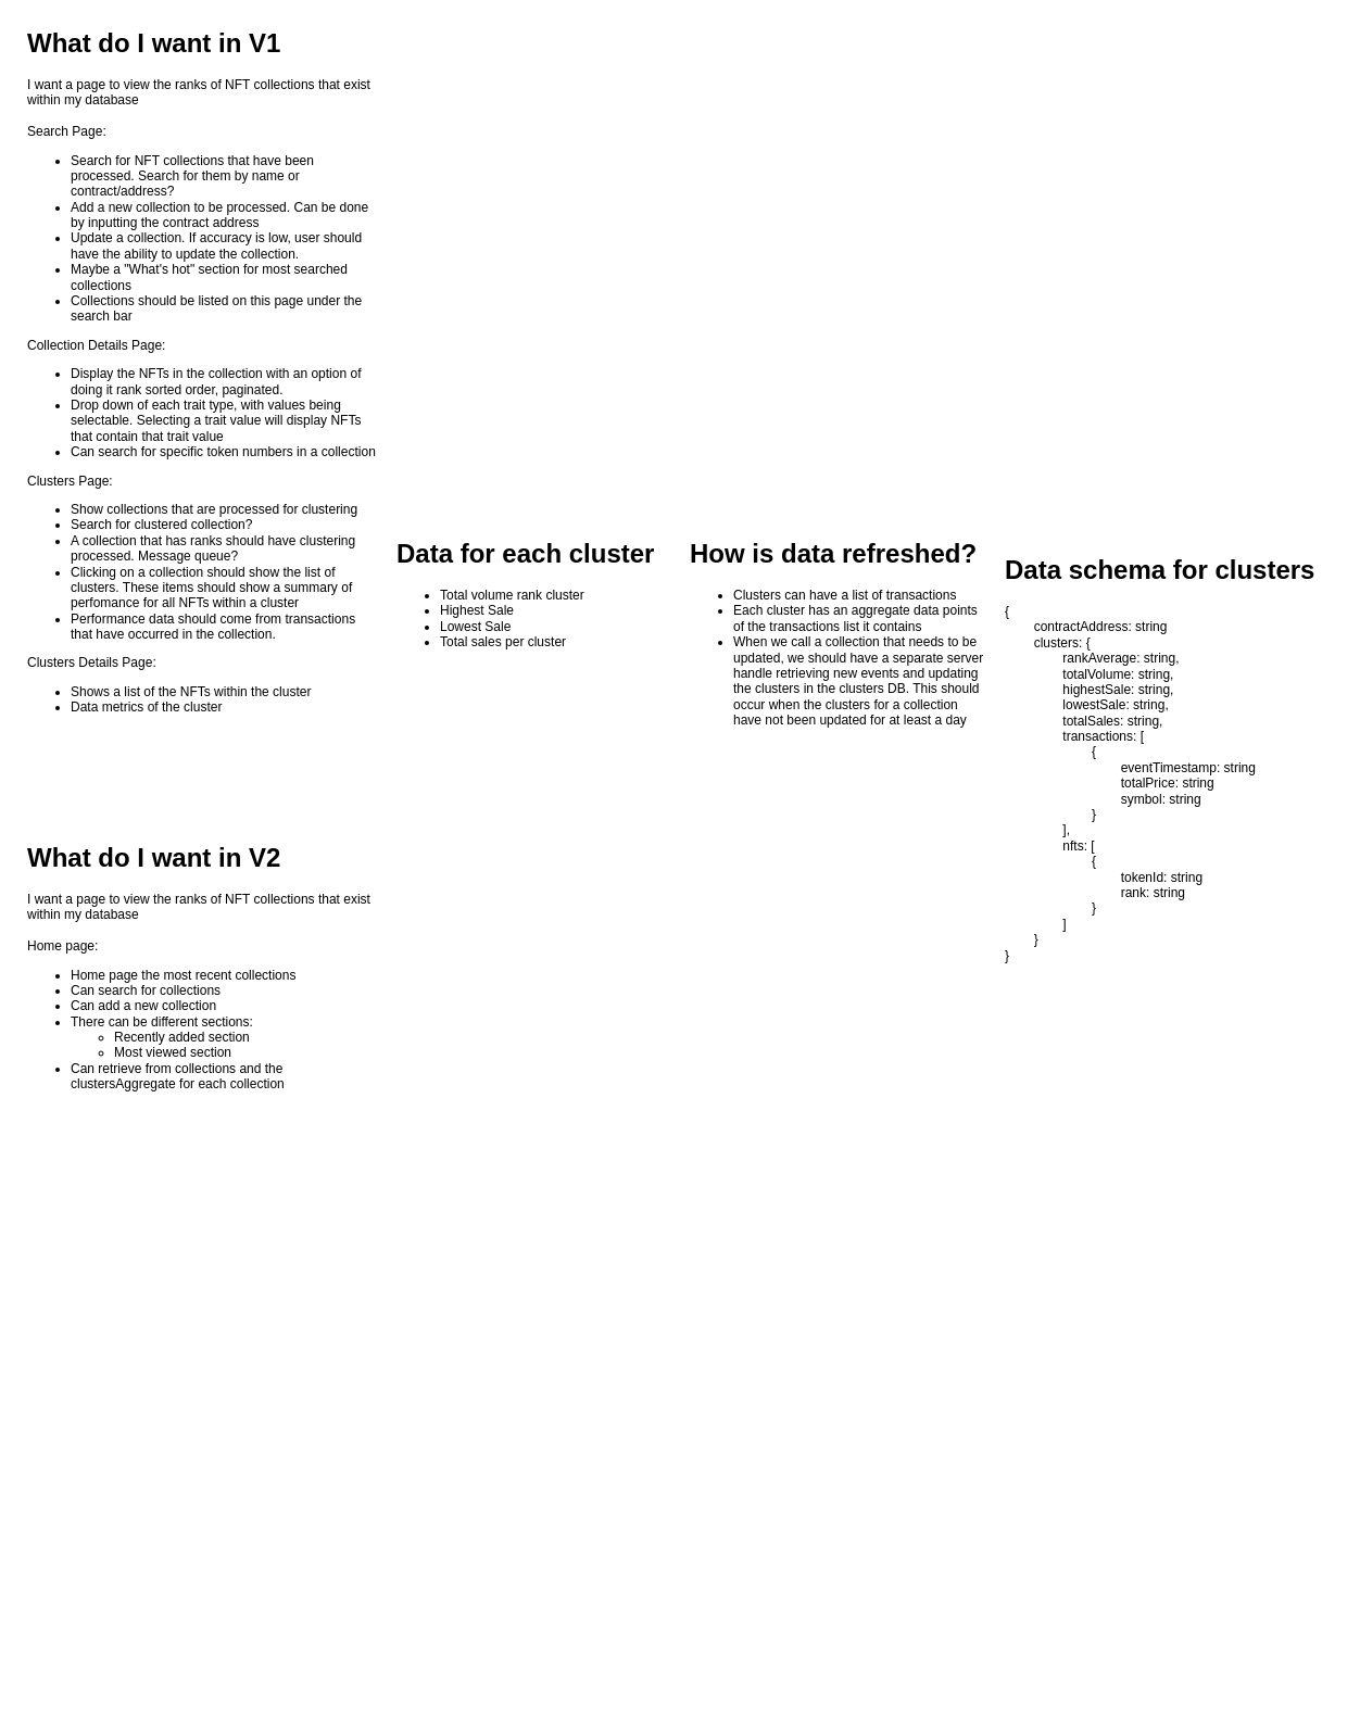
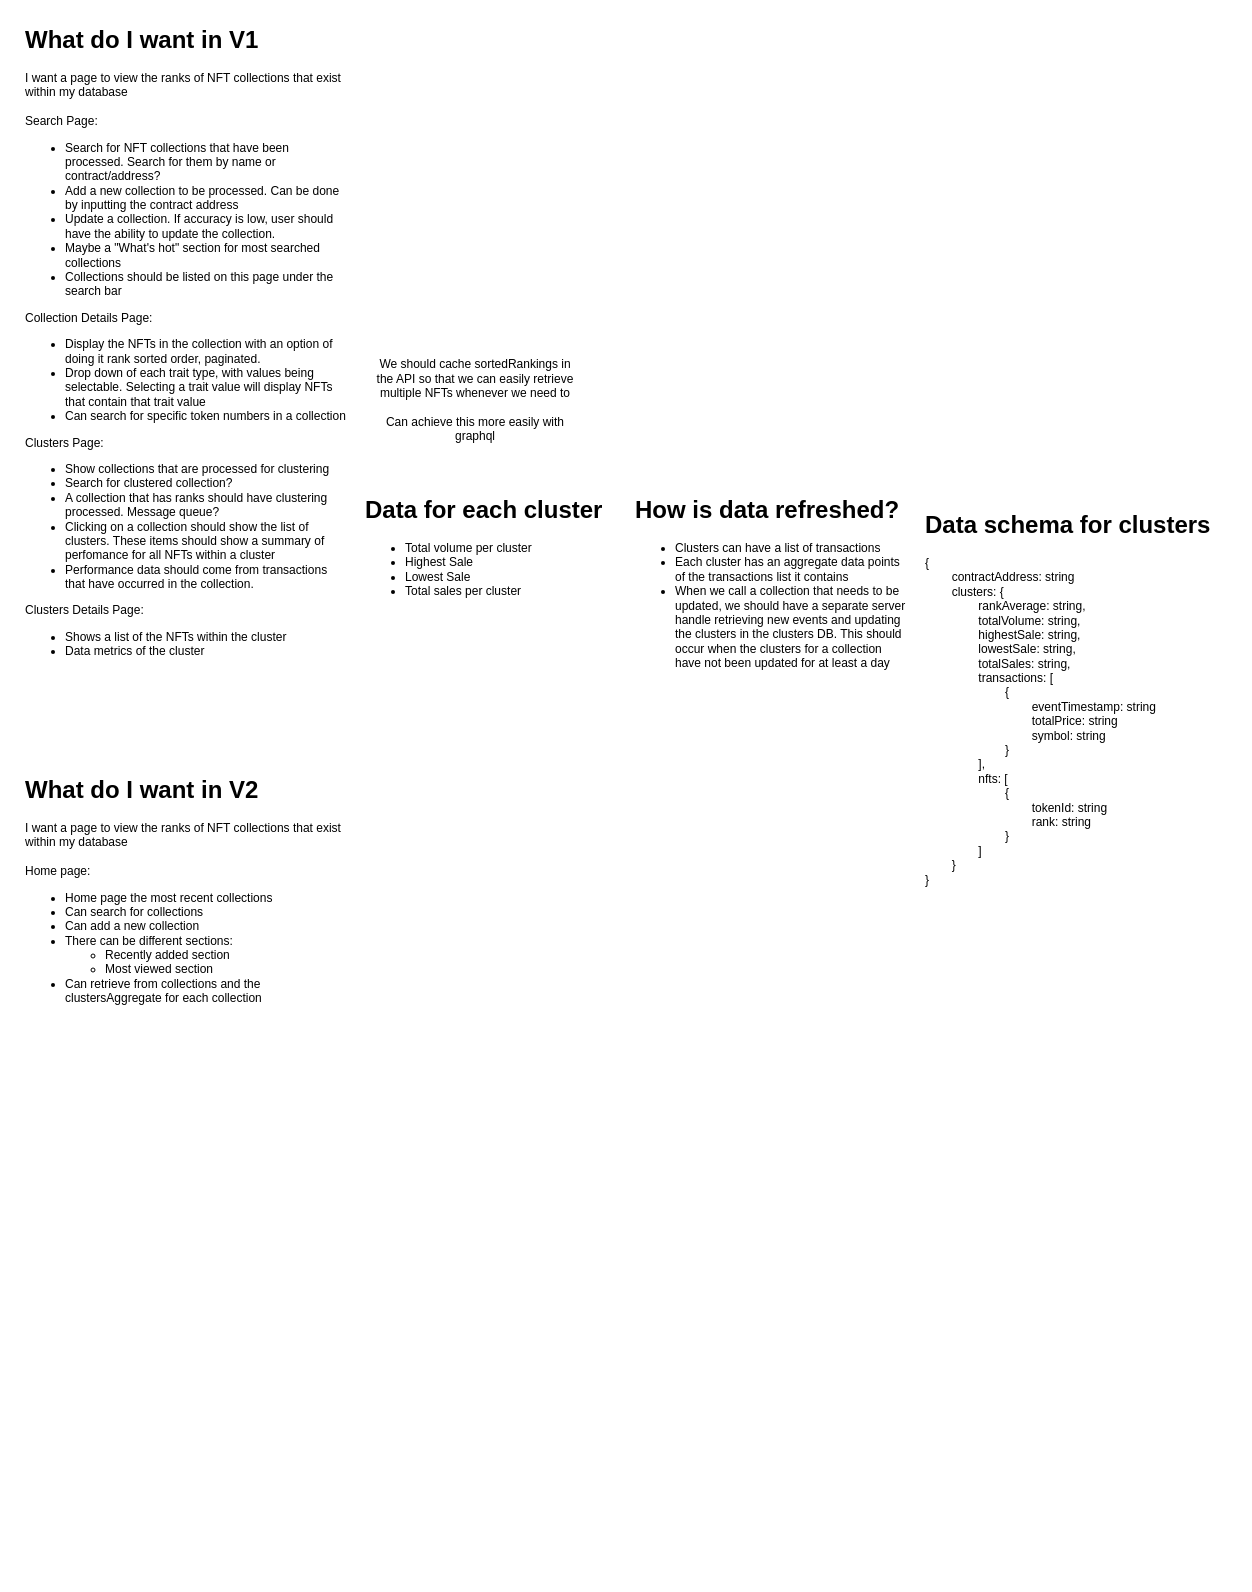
+ <mxCell id="3" value="We should cache sortedRankings in the API so that we can easily retrieve multiple NFTs whenever we need to&lt;br&gt;&lt;br&gt;Can achieve this more easily with graphql&lt;br&gt;" style="text;html=1;strokeColor=none;fillColor=none;align=center;verticalAlign=middle;whiteSpace=wrap;rounded=0;" parent="1" vertex="1"><mxGeometry x="370" y="350" width="210" height="100" as="geometry" /></mxCell>
- <mxCell id="4" value="&lt;h1&gt;&lt;span&gt;Data for each cluster&lt;/span&gt;&lt;/h1&gt;&lt;div&gt;&lt;ul&gt;&lt;li&gt;Total volume rank cluster&lt;/li&gt;&lt;li&gt;&lt;span&gt;Highest Sale&lt;/span&gt;&lt;/li&gt;&lt;li&gt;&lt;span&gt;Lowest Sale&lt;/span&gt;&lt;/li&gt;&lt;li&gt;&lt;span&gt;Total sales per cluster&lt;/span&gt;&lt;br&gt;&lt;/li&gt;&lt;/ul&gt;&lt;/div&gt;" style="text;html=1;strokeColor=none;fillColor=none;spacing=5;spacingTop=-20;whiteSpace=wrap;overflow=hidden;rounded=0;" parent="1" vertex="1"><mxGeometry x="360" y="490" width="280" height="170" as="geometry" /></mxCell>
+ <mxCell id="4" value="&lt;h1&gt;&lt;span&gt;Data for each cluster&lt;/span&gt;&lt;/h1&gt;&lt;div&gt;&lt;ul&gt;&lt;li&gt;Total volume per cluster&lt;/li&gt;&lt;li&gt;&lt;span&gt;Highest Sale&lt;/span&gt;&lt;/li&gt;&lt;li&gt;&lt;span&gt;Lowest Sale&lt;/span&gt;&lt;/li&gt;&lt;li&gt;&lt;span&gt;Total sales per cluster&lt;/span&gt;&lt;br&gt;&lt;/li&gt;&lt;/ul&gt;&lt;/div&gt;" style="text;html=1;strokeColor=none;fillColor=none;spacing=5;spacingTop=-20;whiteSpace=wrap;overflow=hidden;rounded=0;" parent="1" vertex="1"><mxGeometry x="360" y="490" width="280" height="170" as="geometry" /></mxCell>
